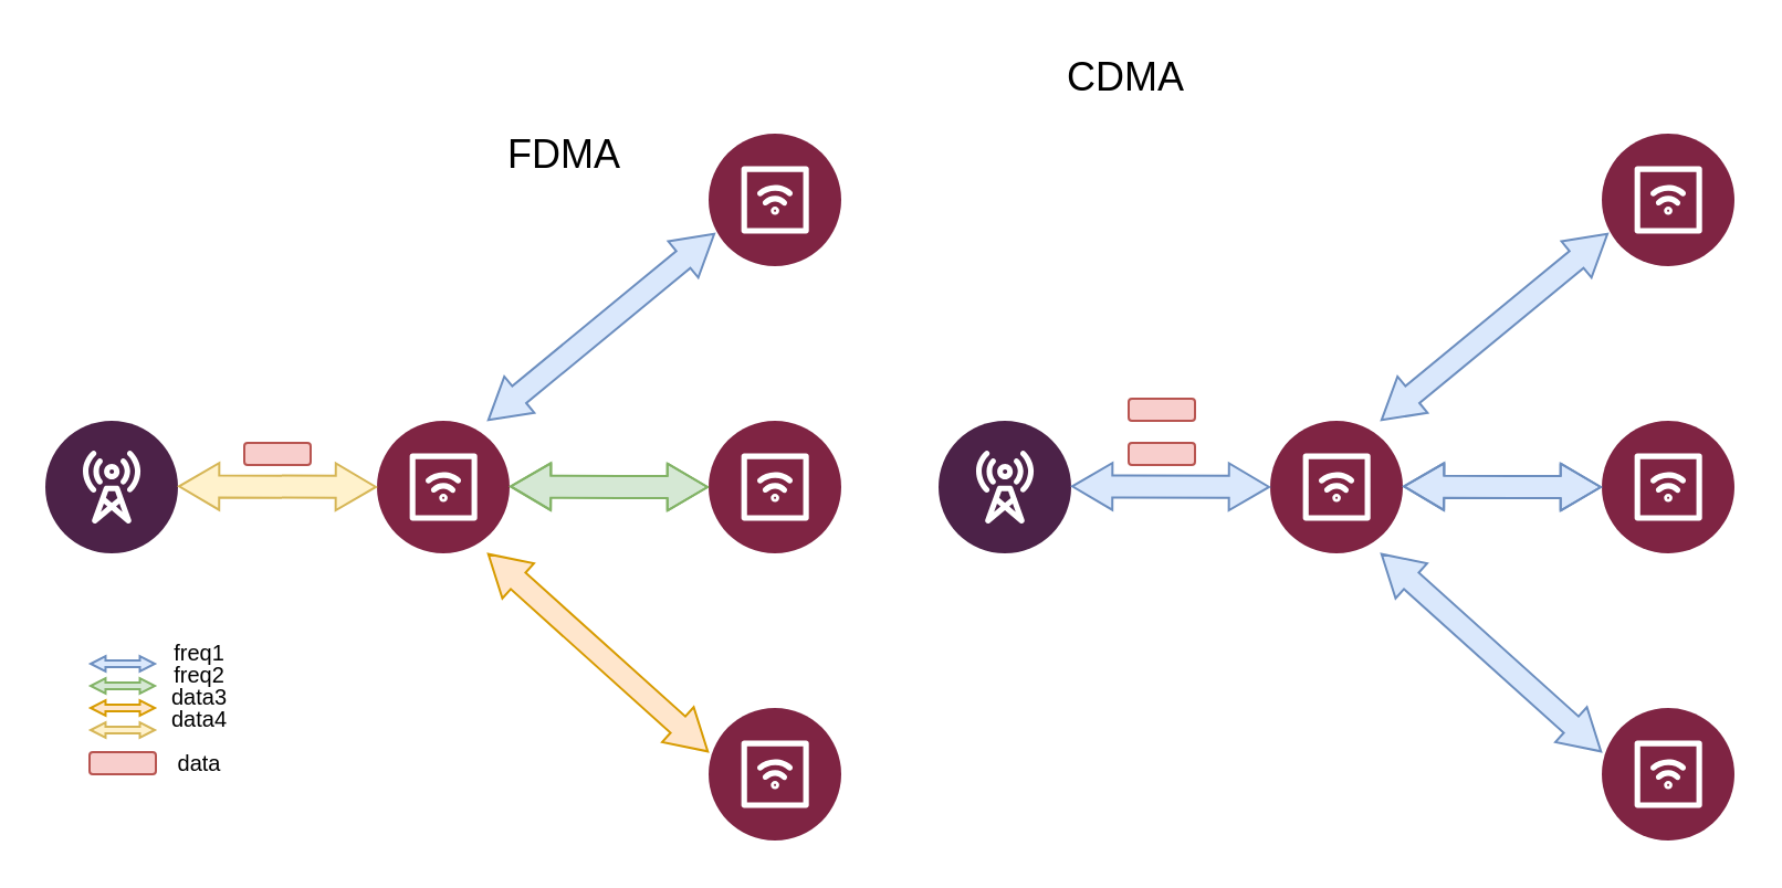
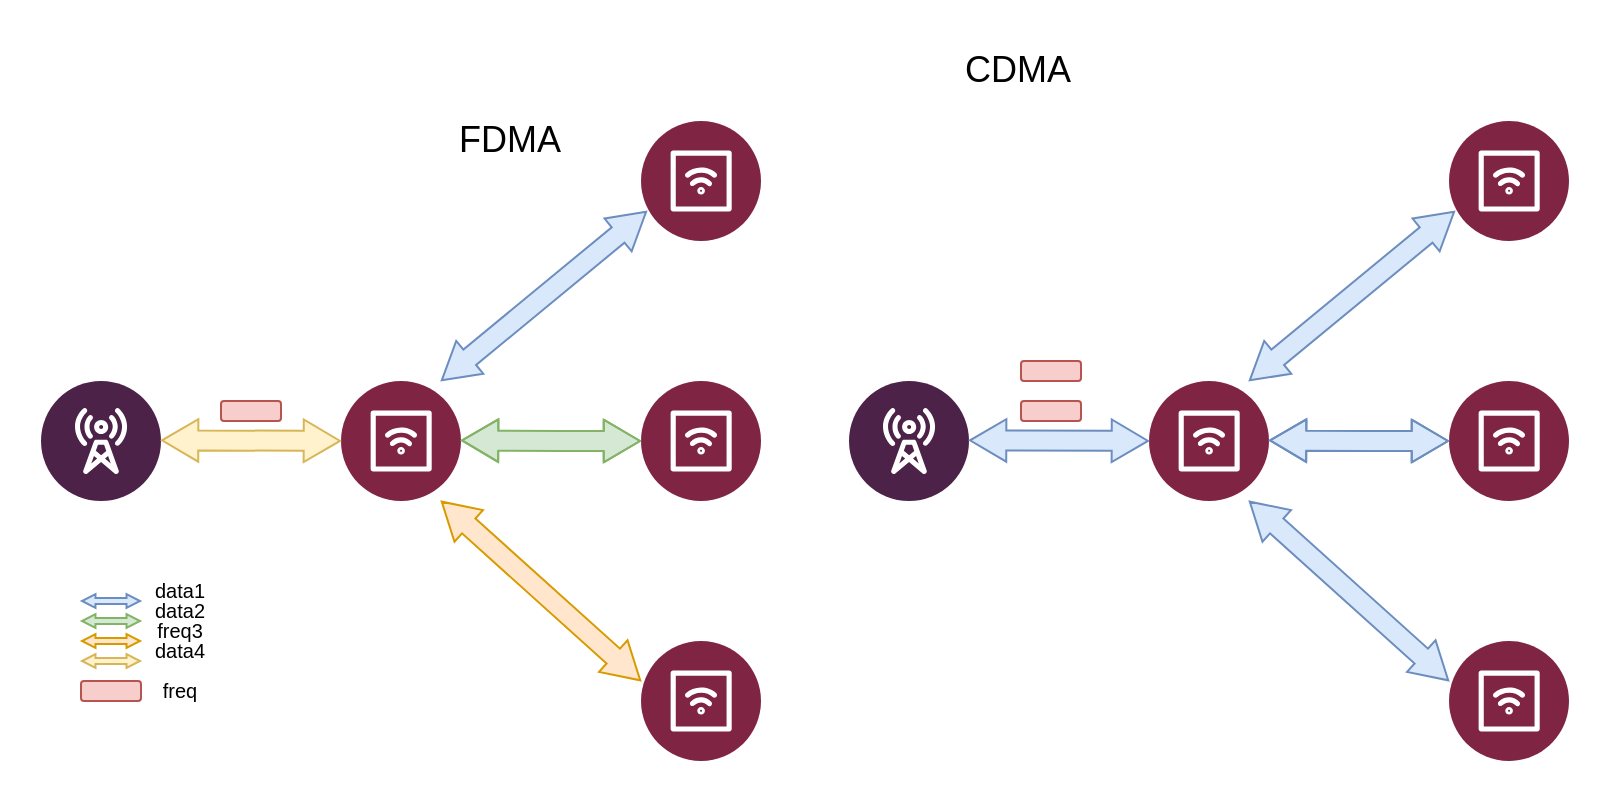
- <mxCell id="15" value="&lt;span style=&quot;font-size: 10px;&quot;&gt;freq1&lt;/span&gt;" style="text;html=1;align=center;verticalAlign=middle;whiteSpace=wrap;rounded=0;" vertex="1" parent="1"><mxGeometry x="80" y="290" width="20" height="10" as="geometry" /></mxCell>
+ <mxCell id="15" value="&lt;span style=&quot;font-size: 10px;&quot;&gt;data1&lt;/span&gt;" style="text;html=1;align=center;verticalAlign=middle;whiteSpace=wrap;rounded=0;" vertex="1" parent="1"><mxGeometry x="80" y="290" width="20" height="10" as="geometry" /></mxCell>
- <mxCell id="16" value="&lt;span style=&quot;font-size: 10px;&quot;&gt;freq2&lt;/span&gt;" style="text;html=1;align=center;verticalAlign=middle;whiteSpace=wrap;rounded=0;" vertex="1" parent="1"><mxGeometry x="80" y="300" width="20" height="10" as="geometry" /></mxCell>
+ <mxCell id="16" value="&lt;span style=&quot;font-size: 10px;&quot;&gt;data2&lt;/span&gt;" style="text;html=1;align=center;verticalAlign=middle;whiteSpace=wrap;rounded=0;" vertex="1" parent="1"><mxGeometry x="80" y="300" width="20" height="10" as="geometry" /></mxCell>
- <mxCell id="17" value="&lt;span style=&quot;font-size: 10px;&quot;&gt;data3&lt;/span&gt;" style="text;html=1;align=center;verticalAlign=middle;whiteSpace=wrap;rounded=0;" vertex="1" parent="1"><mxGeometry x="80" y="310" width="20" height="10" as="geometry" /></mxCell>
+ <mxCell id="17" value="&lt;span style=&quot;font-size: 10px;&quot;&gt;freq3&lt;/span&gt;" style="text;html=1;align=center;verticalAlign=middle;whiteSpace=wrap;rounded=0;" vertex="1" parent="1"><mxGeometry x="80" y="310" width="20" height="10" as="geometry" /></mxCell>
- <mxCell id="31" value="&lt;span style=&quot;font-size: 10px;&quot;&gt;data&lt;/span&gt;" style="text;html=1;align=center;verticalAlign=middle;whiteSpace=wrap;rounded=0;" vertex="1" parent="1"><mxGeometry x="80" y="340" width="20" height="10" as="geometry" /></mxCell>
+ <mxCell id="31" value="&lt;span style=&quot;font-size: 10px;&quot;&gt;freq&lt;/span&gt;" style="text;html=1;align=center;verticalAlign=middle;whiteSpace=wrap;rounded=0;" vertex="1" parent="1"><mxGeometry x="80" y="340" width="20" height="10" as="geometry" /></mxCell>
